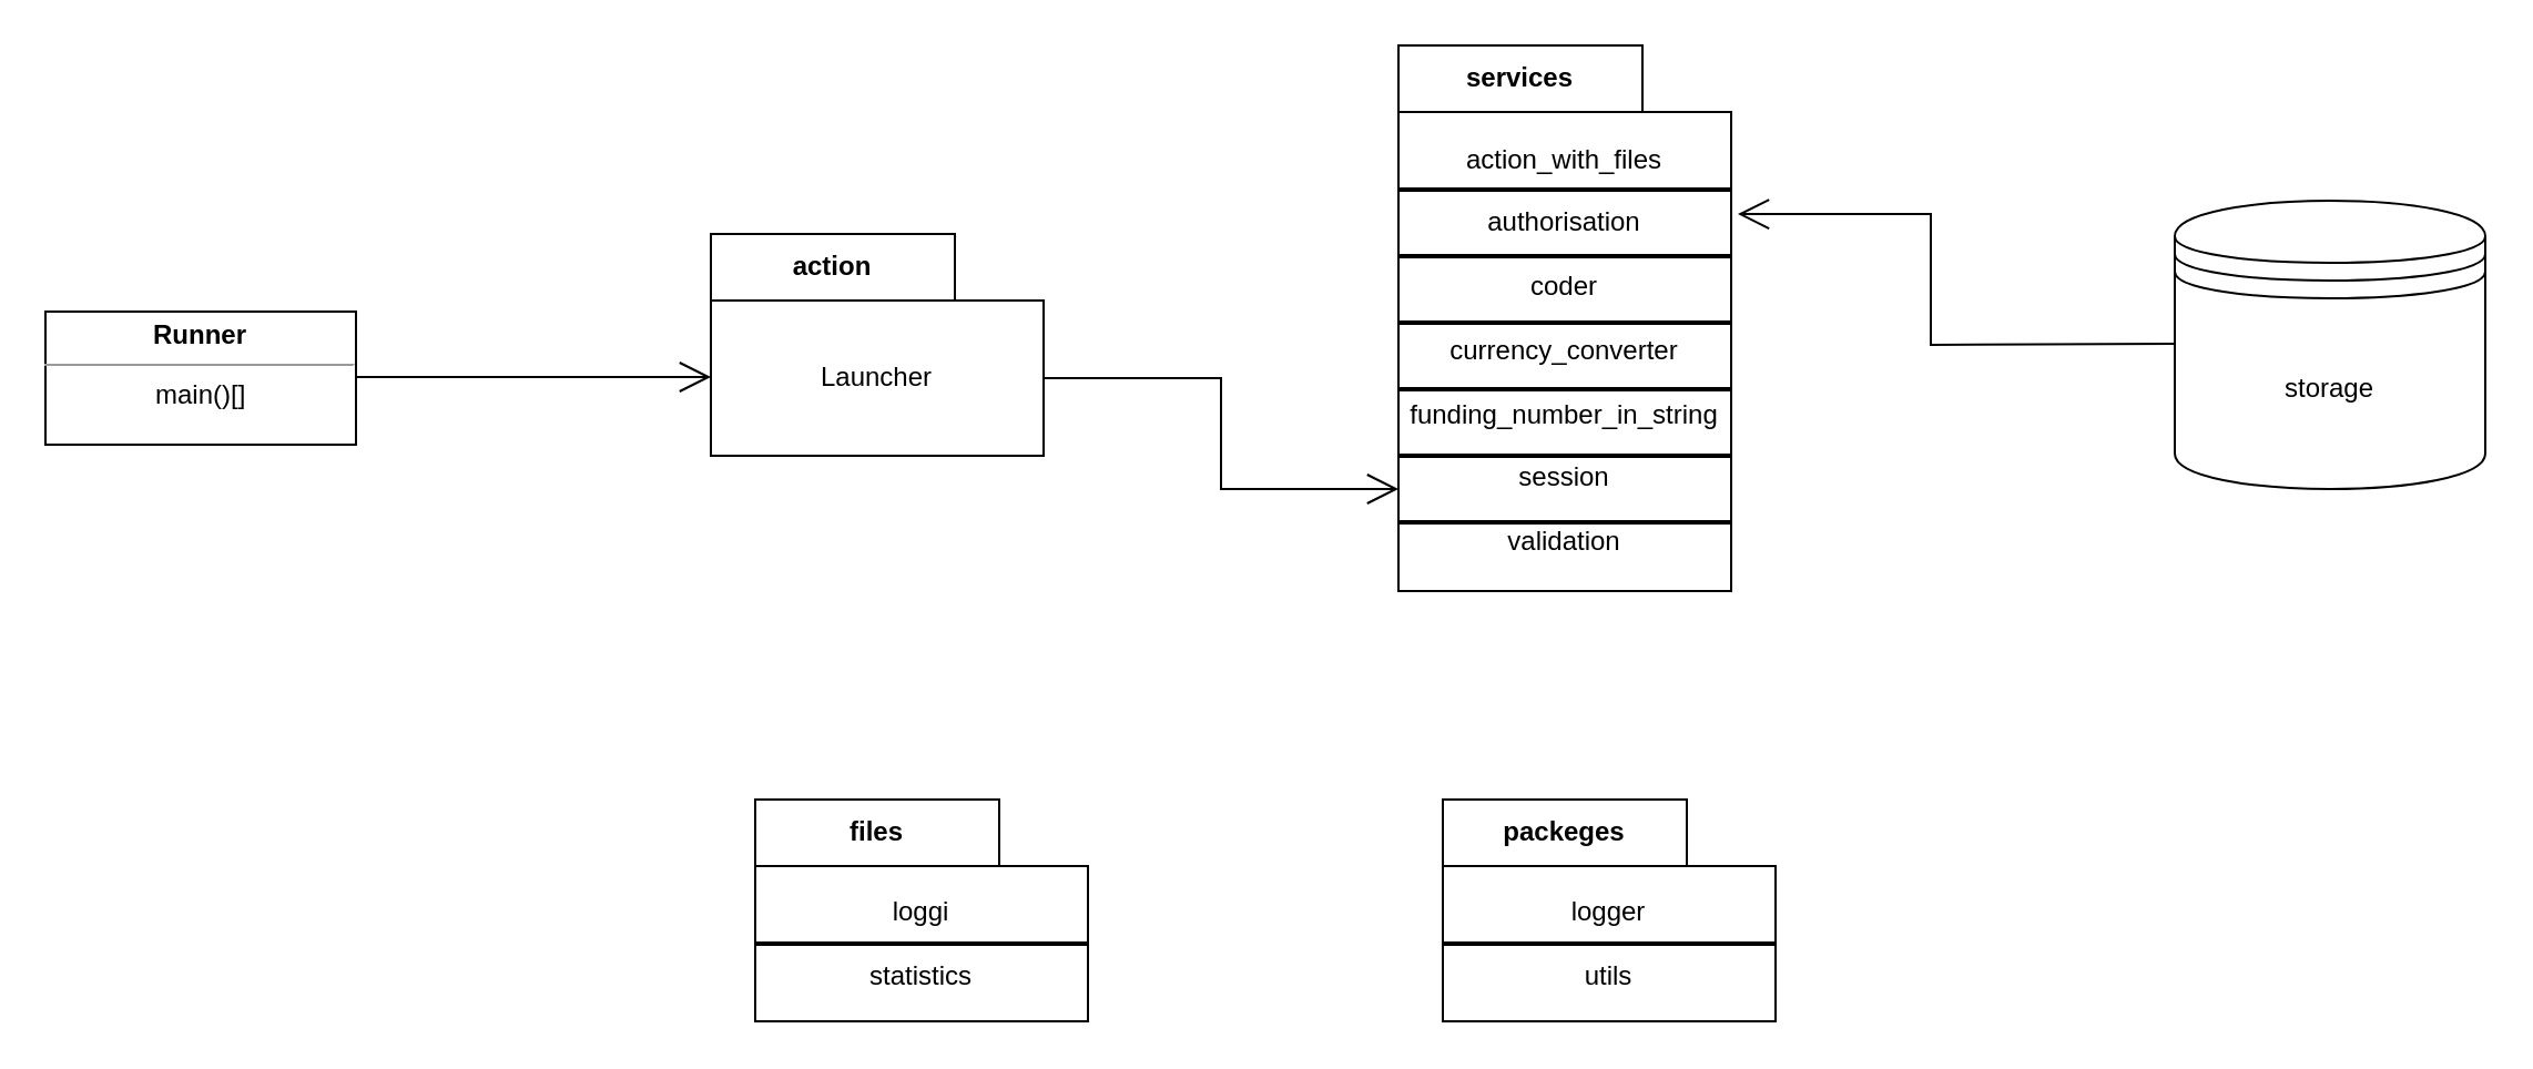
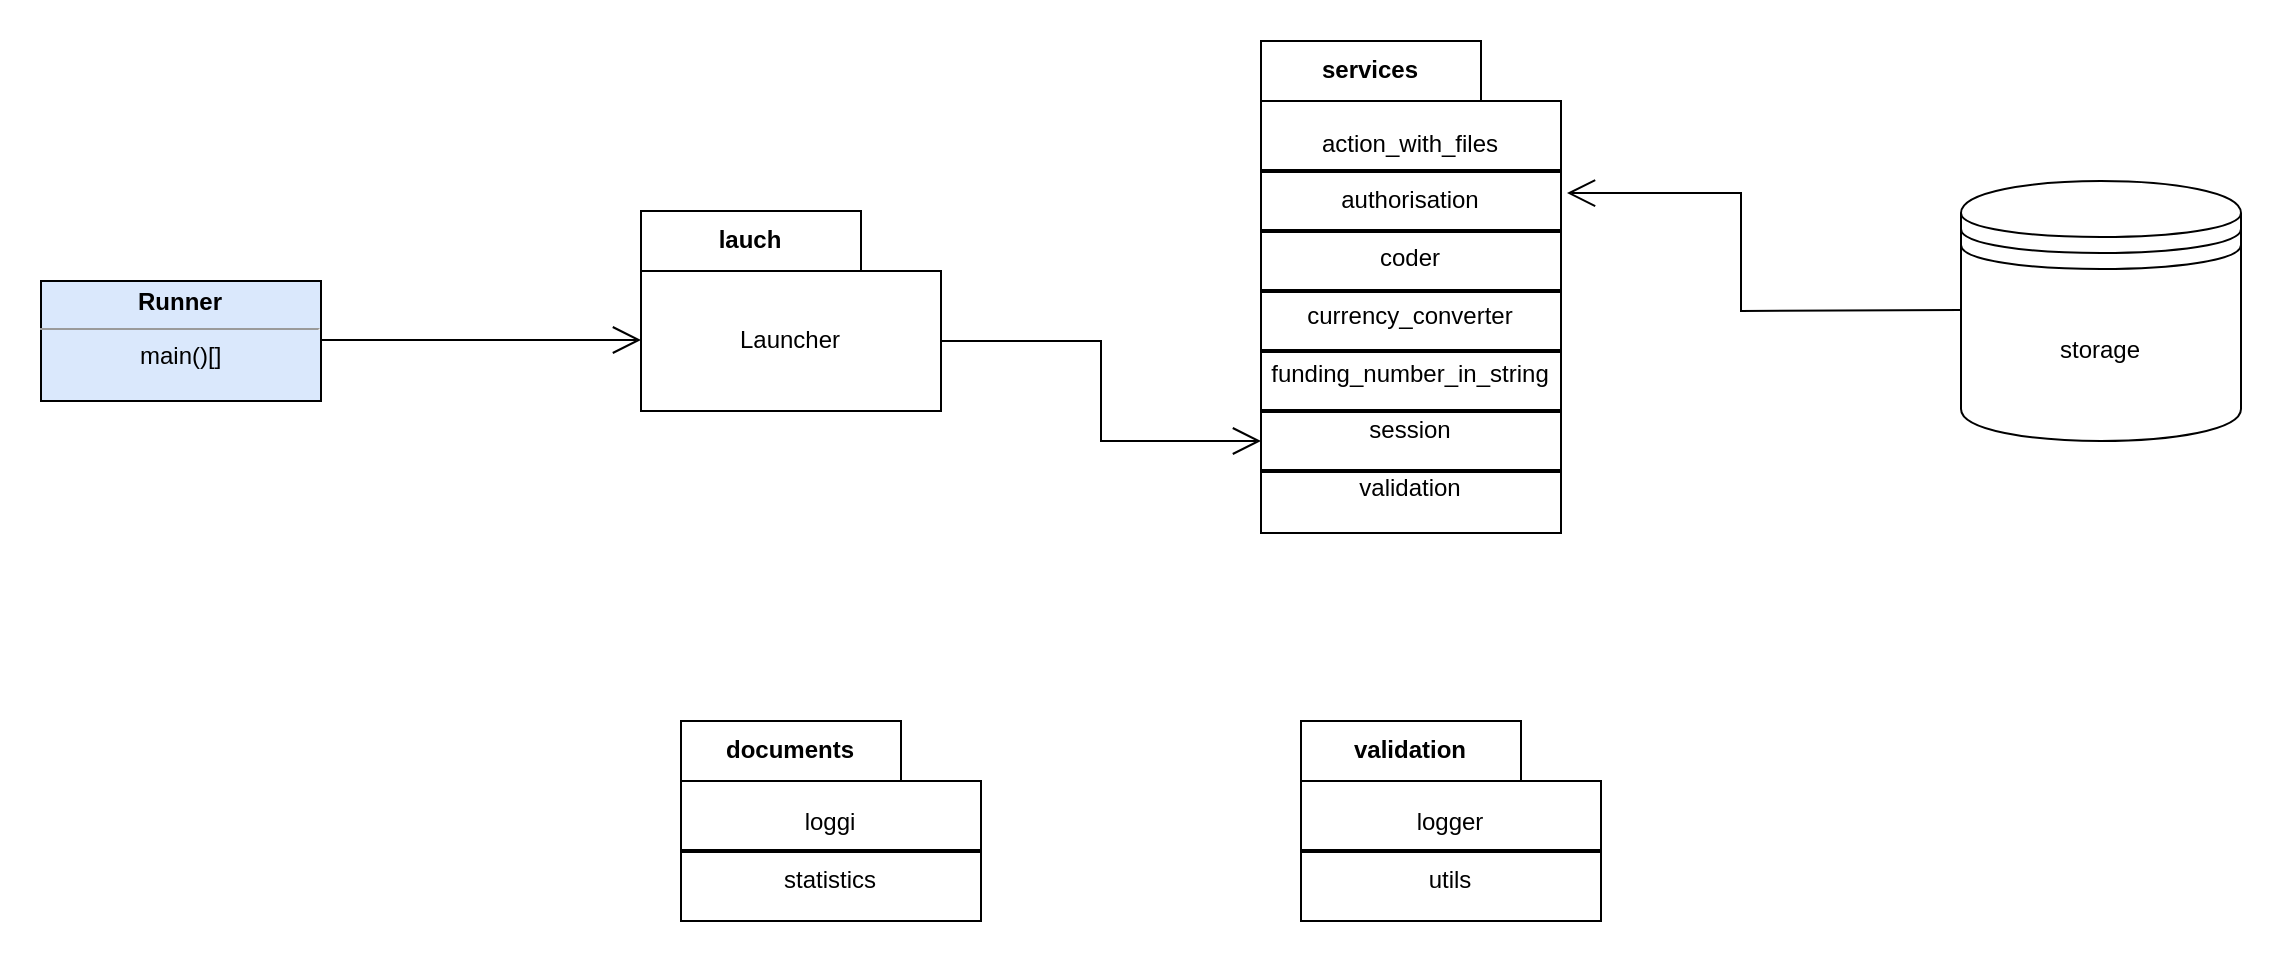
- <mxCell id="4" value="action" style="shape=folder;fontStyle=1;tabWidth=110;tabHeight=30;tabPosition=left;html=1;boundedLbl=1;labelInHeader=1;container=1;collapsible=0;whiteSpace=wrap;" vertex="1" parent="1"><mxGeometry x="320" y="105" width="150" height="100" as="geometry" /></mxCell>
+ <mxCell id="4" value="lauch" style="shape=folder;fontStyle=1;tabWidth=110;tabHeight=30;tabPosition=left;html=1;boundedLbl=1;labelInHeader=1;container=1;collapsible=0;whiteSpace=wrap;" vertex="1" parent="1"><mxGeometry x="320" y="105" width="150" height="100" as="geometry" /></mxCell>
- <mxCell id="2" value="&lt;p style=&quot;margin:0px;margin-top:4px;text-align:center;&quot;&gt;&lt;b&gt;Runner&lt;/b&gt;&lt;/p&gt;&lt;hr size=&quot;1&quot;&gt;&lt;div style=&quot;height:2px;&quot;&gt;&amp;nbsp; &amp;nbsp; &amp;nbsp; &amp;nbsp; &amp;nbsp; &amp;nbsp; &amp;nbsp; &amp;nbsp;main()[]&lt;/div&gt;" style="verticalAlign=top;align=left;overflow=fill;fontSize=12;fontFamily=Helvetica;html=1;whiteSpace=wrap;" vertex="1" parent="1"><mxGeometry x="20" y="140" width="140" height="60" as="geometry" /></mxCell>
+ <mxCell id="2" value="&lt;p style=&quot;margin:0px;margin-top:4px;text-align:center;&quot;&gt;&lt;b&gt;Runner&lt;/b&gt;&lt;/p&gt;&lt;hr size=&quot;1&quot;&gt;&lt;div style=&quot;height:2px;&quot;&gt;&amp;nbsp; &amp;nbsp; &amp;nbsp; &amp;nbsp; &amp;nbsp; &amp;nbsp; &amp;nbsp; &amp;nbsp;main()[]&lt;/div&gt;" style="verticalAlign=top;align=left;overflow=fill;fontSize=12;fontFamily=Helvetica;html=1;whiteSpace=wrap;fillColor=#dae8fc;" vertex="1" parent="1"><mxGeometry x="20" y="140" width="140" height="60" as="geometry" /></mxCell>
- <mxCell id="9" value="files" style="shape=folder;fontStyle=1;tabWidth=110;tabHeight=30;tabPosition=left;html=1;boundedLbl=1;labelInHeader=1;container=1;collapsible=0;whiteSpace=wrap;" vertex="1" parent="1"><mxGeometry x="340" y="360" width="150" height="100" as="geometry" /></mxCell>
+ <mxCell id="9" value="documents" style="shape=folder;fontStyle=1;tabWidth=110;tabHeight=30;tabPosition=left;html=1;boundedLbl=1;labelInHeader=1;container=1;collapsible=0;whiteSpace=wrap;" vertex="1" parent="1"><mxGeometry x="340" y="360" width="150" height="100" as="geometry" /></mxCell>
- <mxCell id="6" value="packeges" style="shape=folder;fontStyle=1;tabWidth=110;tabHeight=30;tabPosition=left;html=1;boundedLbl=1;labelInHeader=1;container=1;collapsible=0;whiteSpace=wrap;" vertex="1" parent="1"><mxGeometry x="650" y="360" width="150" height="100" as="geometry" /></mxCell>
+ <mxCell id="6" value="validation" style="shape=folder;fontStyle=1;tabWidth=110;tabHeight=30;tabPosition=left;html=1;boundedLbl=1;labelInHeader=1;container=1;collapsible=0;whiteSpace=wrap;" vertex="1" parent="1"><mxGeometry x="650" y="360" width="150" height="100" as="geometry" /></mxCell>
